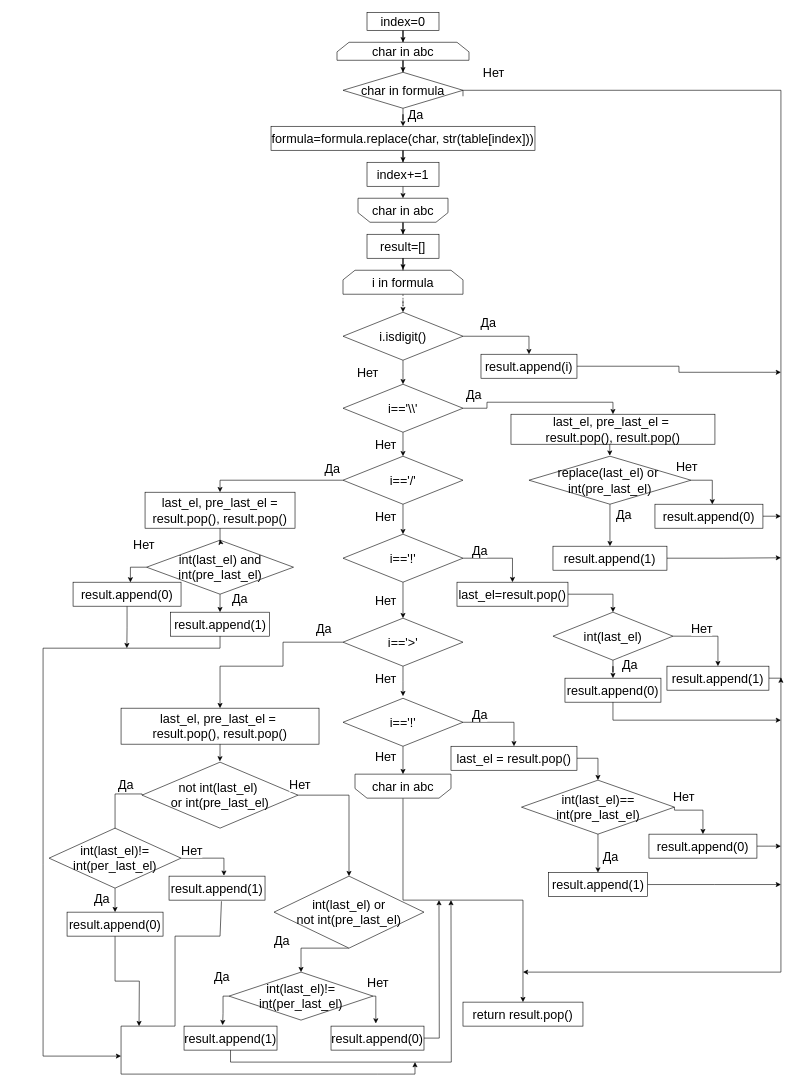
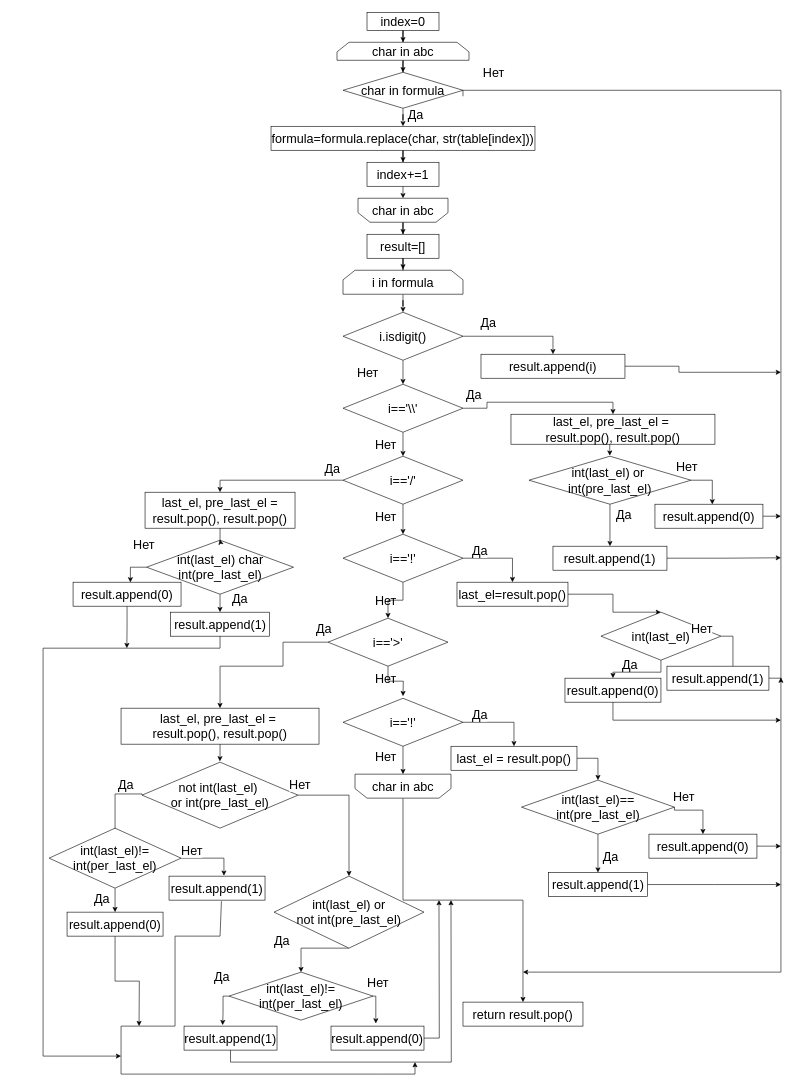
- <mxCell id="18" style="edgeStyle=orthogonalEdgeStyle;rounded=0;orthogonalLoop=1;jettySize=auto;html=1;entryX=0.5;entryY=0;entryDx=0;entryDy=0;fontSize=21;dashed=1;" parent="1" source="19" target="29" edge="1"><mxGeometry relative="1" as="geometry" /></mxCell>
+ <mxCell id="18" style="edgeStyle=orthogonalEdgeStyle;rounded=0;orthogonalLoop=1;jettySize=auto;html=1;entryX=0.5;entryY=0;entryDx=0;entryDy=0;fontSize=21;" parent="1" source="19" target="29" edge="1"><mxGeometry relative="1" as="geometry" /></mxCell>
- <mxCell id="31" value="result.append(i)" style="rounded=0;whiteSpace=wrap;html=1;fontSize=21;" parent="1" vertex="1"><mxGeometry x="801" y="590" width="160" height="40" as="geometry" /></mxCell>
+ <mxCell id="31" value="result.append(i)" style="rounded=0;whiteSpace=wrap;html=1;fontSize=21;" parent="1" vertex="1"><mxGeometry x="801" y="590" width="240" height="40" as="geometry" /></mxCell>
- <mxCell id="39" value="replace(last_el) or&amp;nbsp;&lt;div&gt;int(pre_last_el)&lt;/div&gt;" style="rhombus;whiteSpace=wrap;html=1;fontSize=21;" parent="1" vertex="1"><mxGeometry x="881" y="760" width="270" height="80" as="geometry" /></mxCell>
+ <mxCell id="39" value="int(last_el) or&amp;nbsp;&lt;div&gt;int(pre_last_el)&lt;/div&gt;" style="rhombus;whiteSpace=wrap;html=1;fontSize=21;" parent="1" vertex="1"><mxGeometry x="881" y="760" width="270" height="80" as="geometry" /></mxCell>
- <mxCell id="54" value="int(last_el) and int(pre_last_el)" style="rhombus;whiteSpace=wrap;html=1;fontSize=21;" parent="1" vertex="1"><mxGeometry x="243.5" y="900" width="245" height="90" as="geometry" /></mxCell>
+ <mxCell id="54" value="int(last_el) char int(pre_last_el)" style="rhombus;whiteSpace=wrap;html=1;fontSize=21;" parent="1" vertex="1"><mxGeometry x="243.5" y="900" width="245" height="90" as="geometry" /></mxCell>
- <mxCell id="69" value="int(last_el)" style="rhombus;whiteSpace=wrap;html=1;fontSize=21;" parent="1" vertex="1"><mxGeometry x="921" y="1020" width="200" height="80" as="geometry" /></mxCell>
+ <mxCell id="69" value="int(last_el)" style="rhombus;whiteSpace=wrap;html=1;fontSize=21;" parent="1" vertex="1"><mxGeometry x="1001" y="1020" width="200" height="80" as="geometry" /></mxCell>
- <mxCell id="79" value="i=='&amp;gt;'" style="rhombus;whiteSpace=wrap;html=1;fontSize=21;" parent="1" vertex="1"><mxGeometry x="571" y="1030" width="200" height="80" as="geometry" /></mxCell>
+ <mxCell id="79" value="i=='&amp;gt;'" style="rhombus;whiteSpace=wrap;html=1;fontSize=21;" parent="1" vertex="1"><mxGeometry x="546" y="1030" width="200" height="80" as="geometry" /></mxCell>
